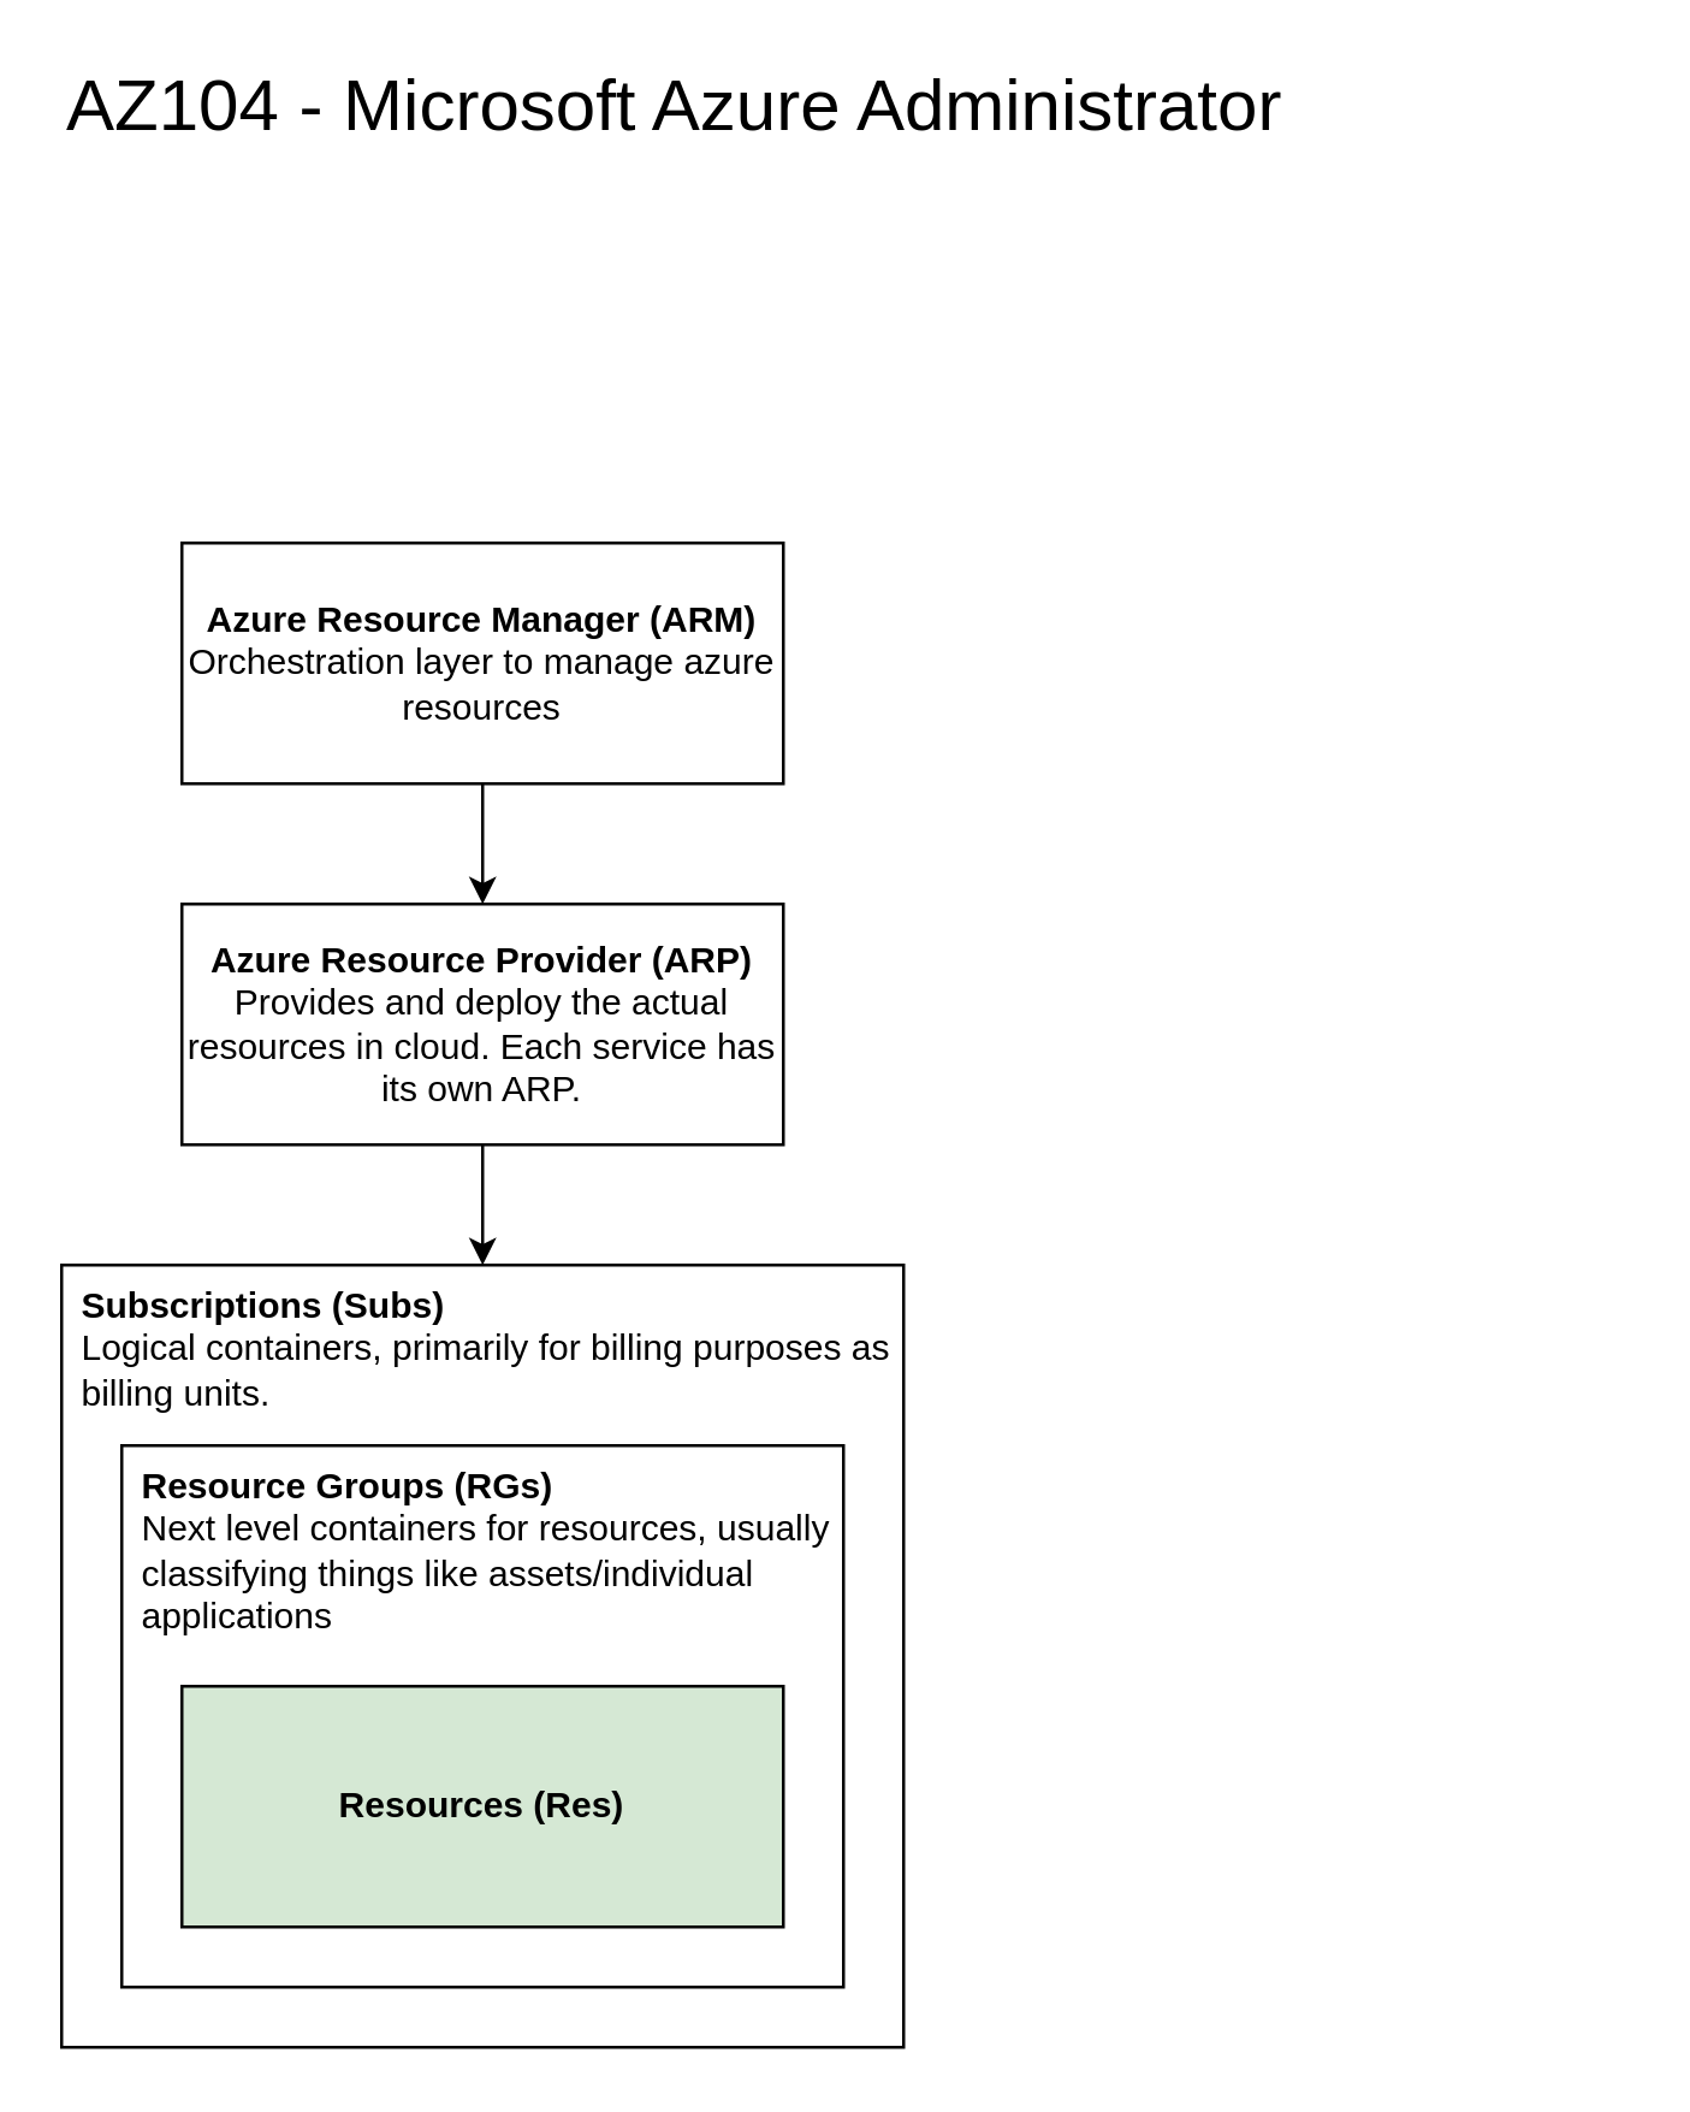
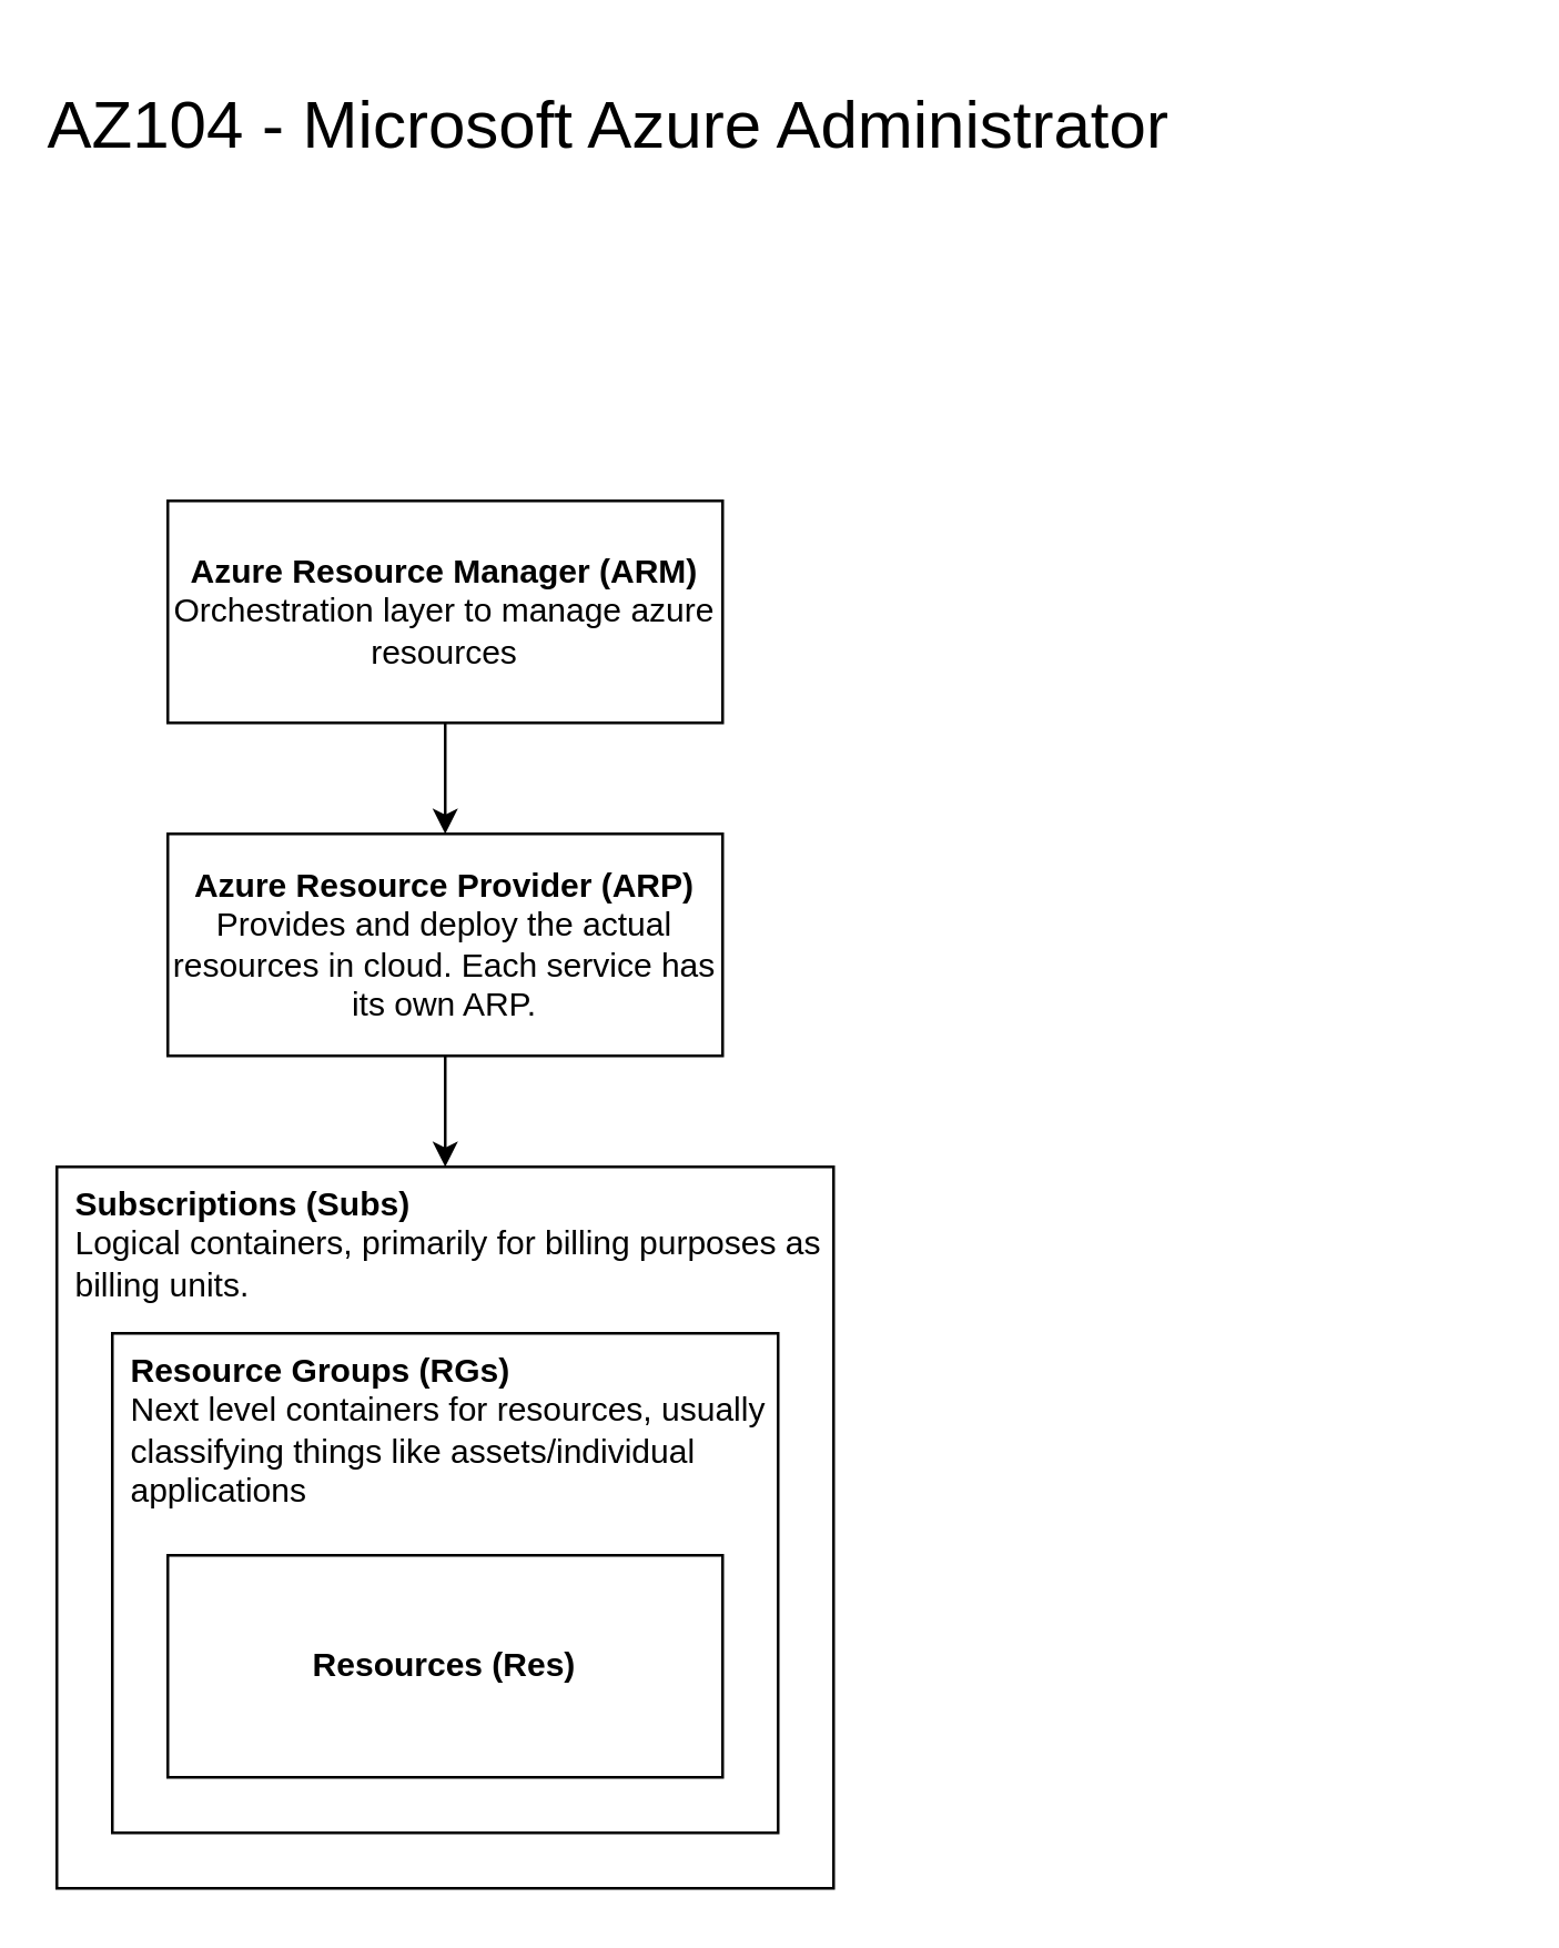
- <mxCell id="2" value="&lt;font style=&quot;font-size: 24px;&quot;&gt;AZ104 - Microsoft Azure Administrator&lt;/font&gt;" style="text;html=1;strokeColor=none;fillColor=none;align=left;verticalAlign=middle;whiteSpace=wrap;rounded=0;" vertex="1" parent="1"><mxGeometry x="20" y="20" width="520" height="30" as="geometry" /></mxCell>
+ <mxCell id="2" value="&lt;font style=&quot;font-size: 24px;&quot;&gt;AZ104 - Microsoft Azure Administrator&lt;/font&gt;" style="text;html=1;strokeColor=none;fillColor=none;align=left;verticalAlign=middle;whiteSpace=wrap;rounded=0;" vertex="1" parent="1"><mxGeometry x="15" y="30" width="520" height="30" as="geometry" /></mxCell>
- <mxCell id="10" value="&lt;b&gt;Resources (Res)&lt;/b&gt;" style="rounded=0;whiteSpace=wrap;html=1;fontSize=12;align=center;verticalAlign=middle;spacingLeft=0;fillColor=#d5e8d4;" vertex="1" parent="3"><mxGeometry x="60" y="560" width="200" height="80" as="geometry" /></mxCell>
+ <mxCell id="10" value="&lt;b&gt;Resources (Res)&lt;/b&gt;" style="rounded=0;whiteSpace=wrap;html=1;fontSize=12;align=center;verticalAlign=middle;spacingLeft=0;" vertex="1" parent="3"><mxGeometry x="60" y="560" width="200" height="80" as="geometry" /></mxCell>
